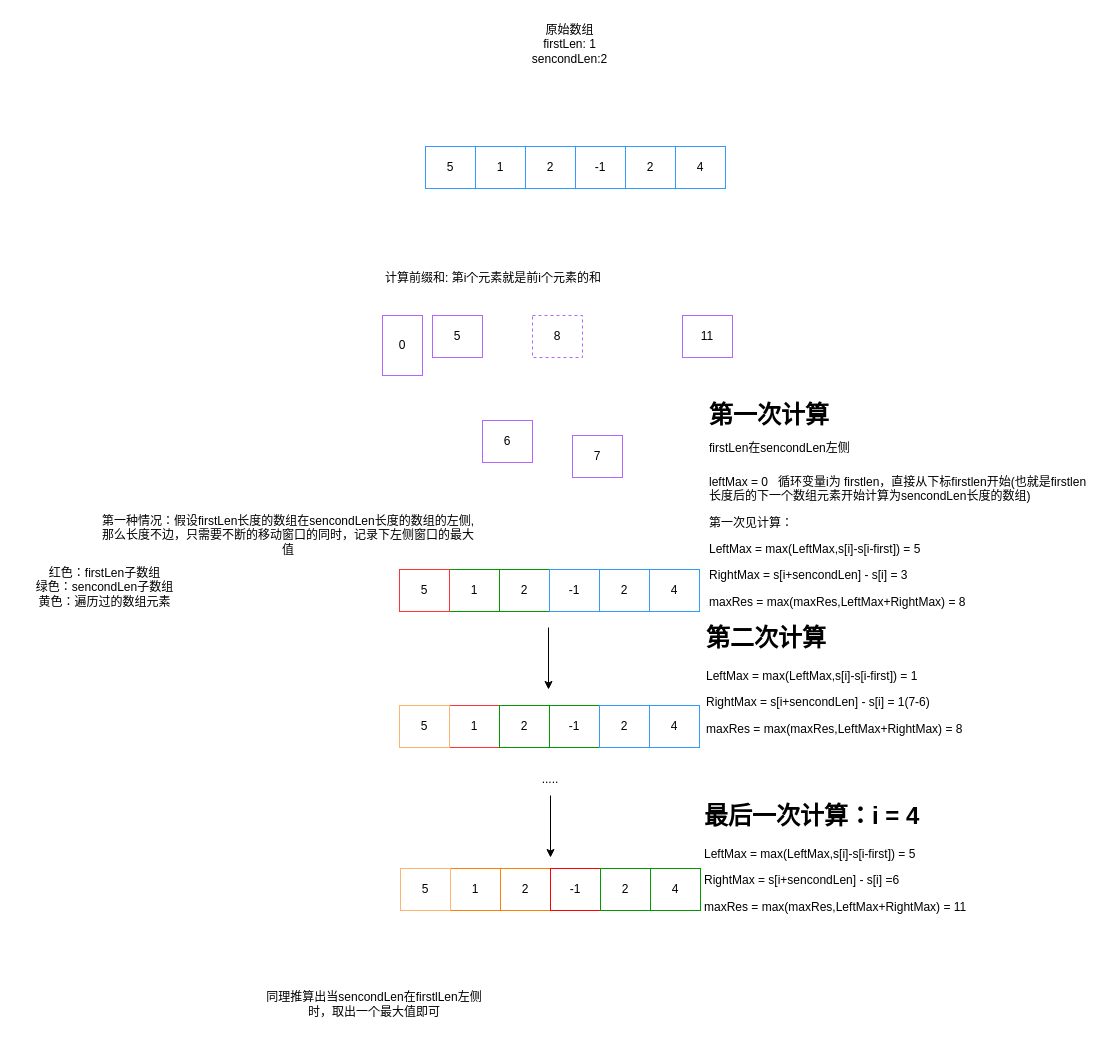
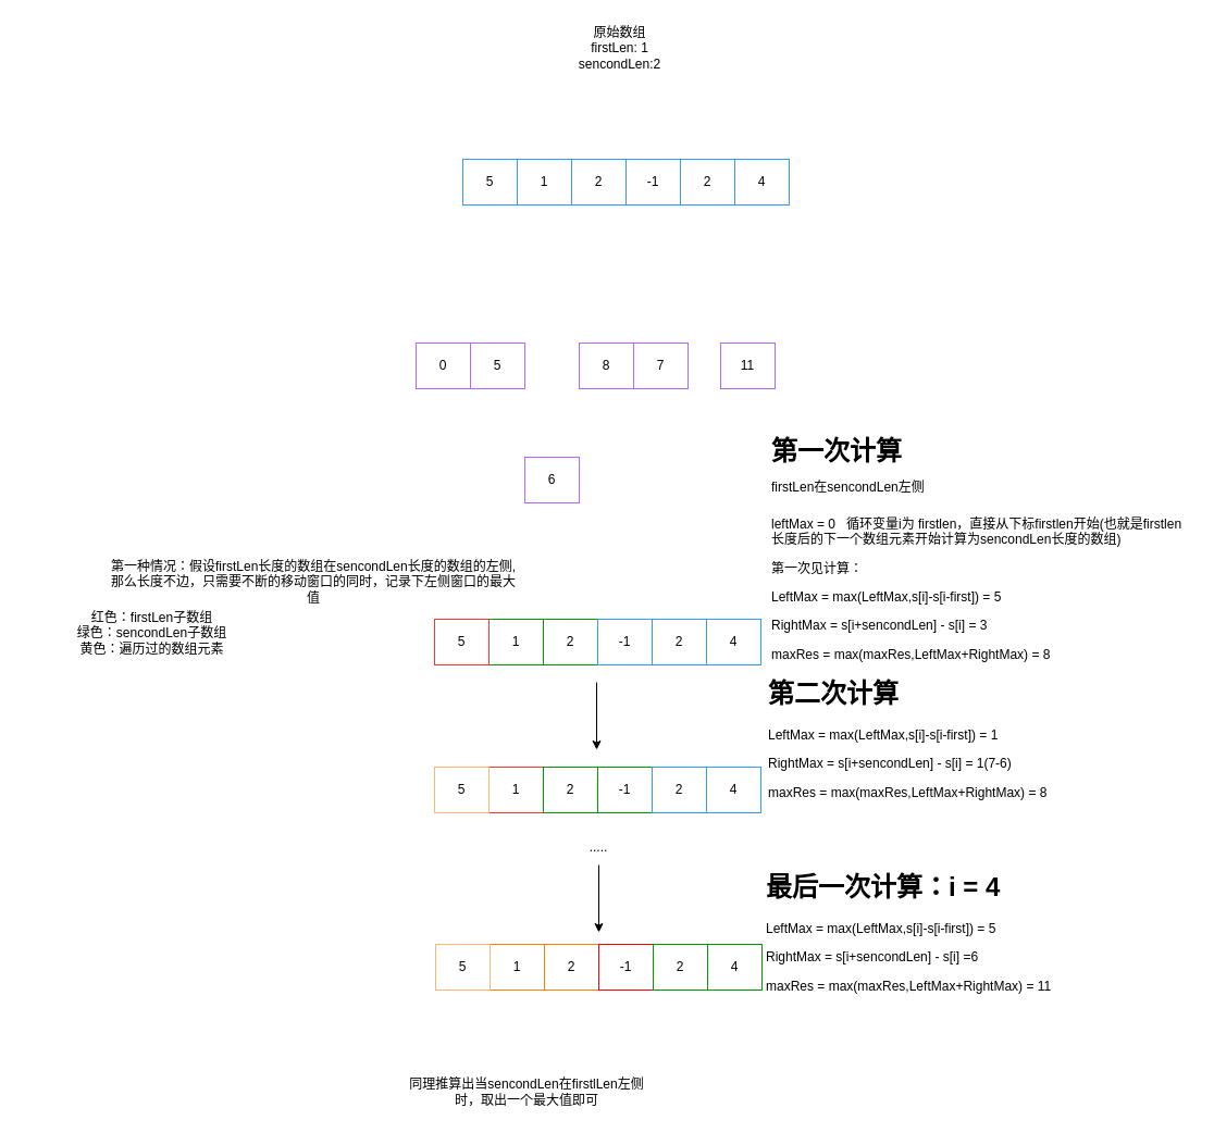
- <mxCell id="9" value="计算前缀和: 第i个元素就是前i个元素的和" style="text;html=1;strokeColor=none;fillColor=none;align=center;verticalAlign=middle;whiteSpace=wrap;rounded=0;" vertex="1" parent="1"><mxGeometry x="382" y="264" width="221.5" height="28" as="geometry" /></mxCell>
- <mxCell id="13" value="8" style="rounded=0;whiteSpace=wrap;html=1;strokeColor=#B266FF;dashed=1;" vertex="1" parent="1"><mxGeometry x="532" y="315" width="50" height="42" as="geometry" /></mxCell>
+ <mxCell id="13" value="8" style="rounded=0;whiteSpace=wrap;html=1;strokeColor=#B266FF;" vertex="1" parent="1"><mxGeometry x="532" y="315" width="50" height="42" as="geometry" /></mxCell>
- <mxCell id="15" value="11" style="rounded=0;whiteSpace=wrap;html=1;strokeColor=#B266FF;" vertex="1" parent="1"><mxGeometry x="682" y="315" width="50" height="42" as="geometry" /></mxCell>
+ <mxCell id="15" value="11" style="rounded=0;whiteSpace=wrap;html=1;strokeColor=#B266FF;" vertex="1" parent="1"><mxGeometry x="662" y="315" width="50" height="42" as="geometry" /></mxCell>
- <mxCell id="10" value="0" style="rounded=0;whiteSpace=wrap;html=1;strokeColor=#B266FF;" vertex="1" parent="1"><mxGeometry x="382" y="315" width="40" height="60" as="geometry" /></mxCell>
+ <mxCell id="10" value="0" style="rounded=0;whiteSpace=wrap;html=1;strokeColor=#B266FF;" vertex="1" parent="1"><mxGeometry x="382" y="315" width="50" height="42" as="geometry" /></mxCell>
- <mxCell id="14" value="7" style="rounded=0;whiteSpace=wrap;html=1;strokeColor=#B266FF;" vertex="1" parent="1"><mxGeometry x="572" y="435" width="50" height="42" as="geometry" /></mxCell>
+ <mxCell id="14" value="7" style="rounded=0;whiteSpace=wrap;html=1;strokeColor=#B266FF;" vertex="1" parent="1"><mxGeometry x="582" y="315" width="50" height="42" as="geometry" /></mxCell>
- <mxCell id="22" value="红色：firstLen子数组&lt;br&gt;绿色：sencondLen子数组&lt;br&gt;黄色：遍历过的数组元素" style="text;html=1;strokeColor=none;fillColor=none;align=center;verticalAlign=middle;whiteSpace=wrap;rounded=0;" vertex="1" parent="1"><mxGeometry x="20" y="569" width="169" height="36" as="geometry" /></mxCell>
+ <mxCell id="22" value="红色：firstLen子数组&lt;br&gt;绿色：sencondLen子数组&lt;br&gt;黄色：遍历过的数组元素" style="text;html=1;strokeColor=none;fillColor=none;align=center;verticalAlign=middle;whiteSpace=wrap;rounded=0;" vertex="1" parent="1"><mxGeometry x="55" y="564" width="169" height="36" as="geometry" /></mxCell>
- <mxCell id="42" value="同理推算出当sencondLen在firstlLen左侧时，取出一个最大值即可" style="text;html=1;strokeColor=none;fillColor=none;align=center;verticalAlign=middle;whiteSpace=wrap;rounded=0;" vertex="1" parent="1"><mxGeometry x="261" y="976" width="226" height="55" as="geometry" /></mxCell>
+ <mxCell id="42" value="同理推算出当sencondLen在firstlLen左侧时，取出一个最大值即可" style="text;html=1;strokeColor=none;fillColor=none;align=center;verticalAlign=middle;whiteSpace=wrap;rounded=0;" vertex="1" parent="1"><mxGeometry x="371" y="976" width="226" height="55" as="geometry" /></mxCell>
